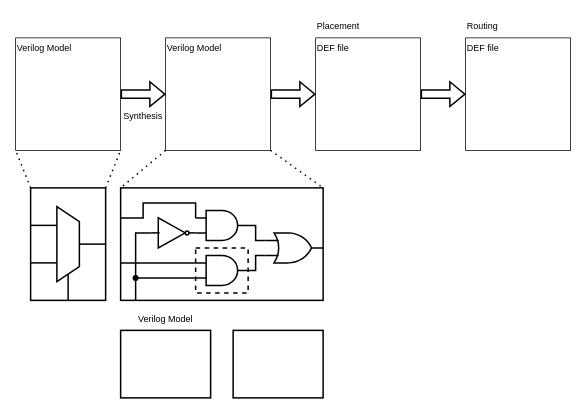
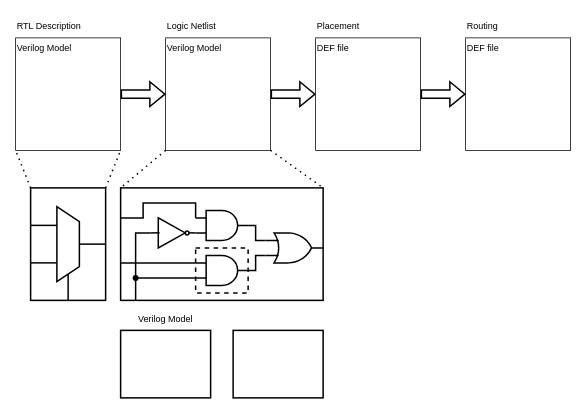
+ <mxCell id="12" value="RTL Description" style="text;html=1;strokeColor=none;fillColor=none;align=left;verticalAlign=middle;whiteSpace=wrap;rounded=0;dashed=1;" parent="1" vertex="1"><mxGeometry x="20" y="20" width="110" height="30" as="geometry" /></mxCell>
+ <mxCell id="7" value="Logic Netlist" style="text;html=1;strokeColor=none;fillColor=none;align=left;verticalAlign=middle;whiteSpace=wrap;rounded=0;dashed=1;" parent="1" vertex="1"><mxGeometry x="220" y="20" width="80" height="30" as="geometry" /></mxCell>
- <mxCell id="15" value="Synthesis" style="text;html=1;strokeColor=none;fillColor=none;align=center;verticalAlign=middle;whiteSpace=wrap;rounded=0;" parent="1" vertex="1"><mxGeometry x="160" y="140" width="60" height="30" as="geometry" /></mxCell>
